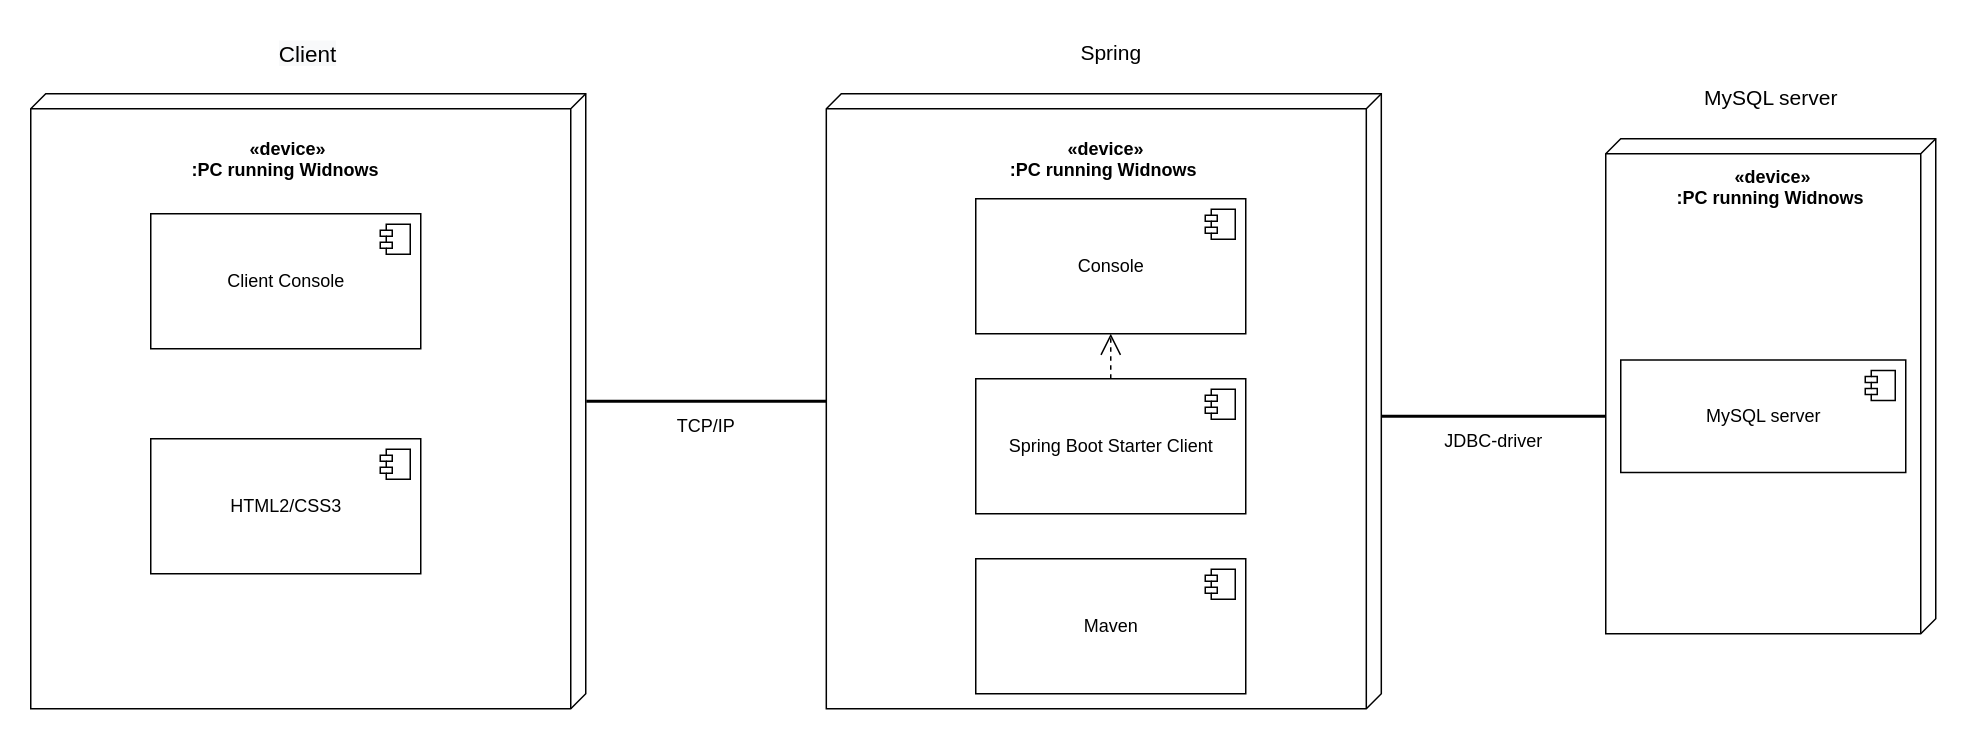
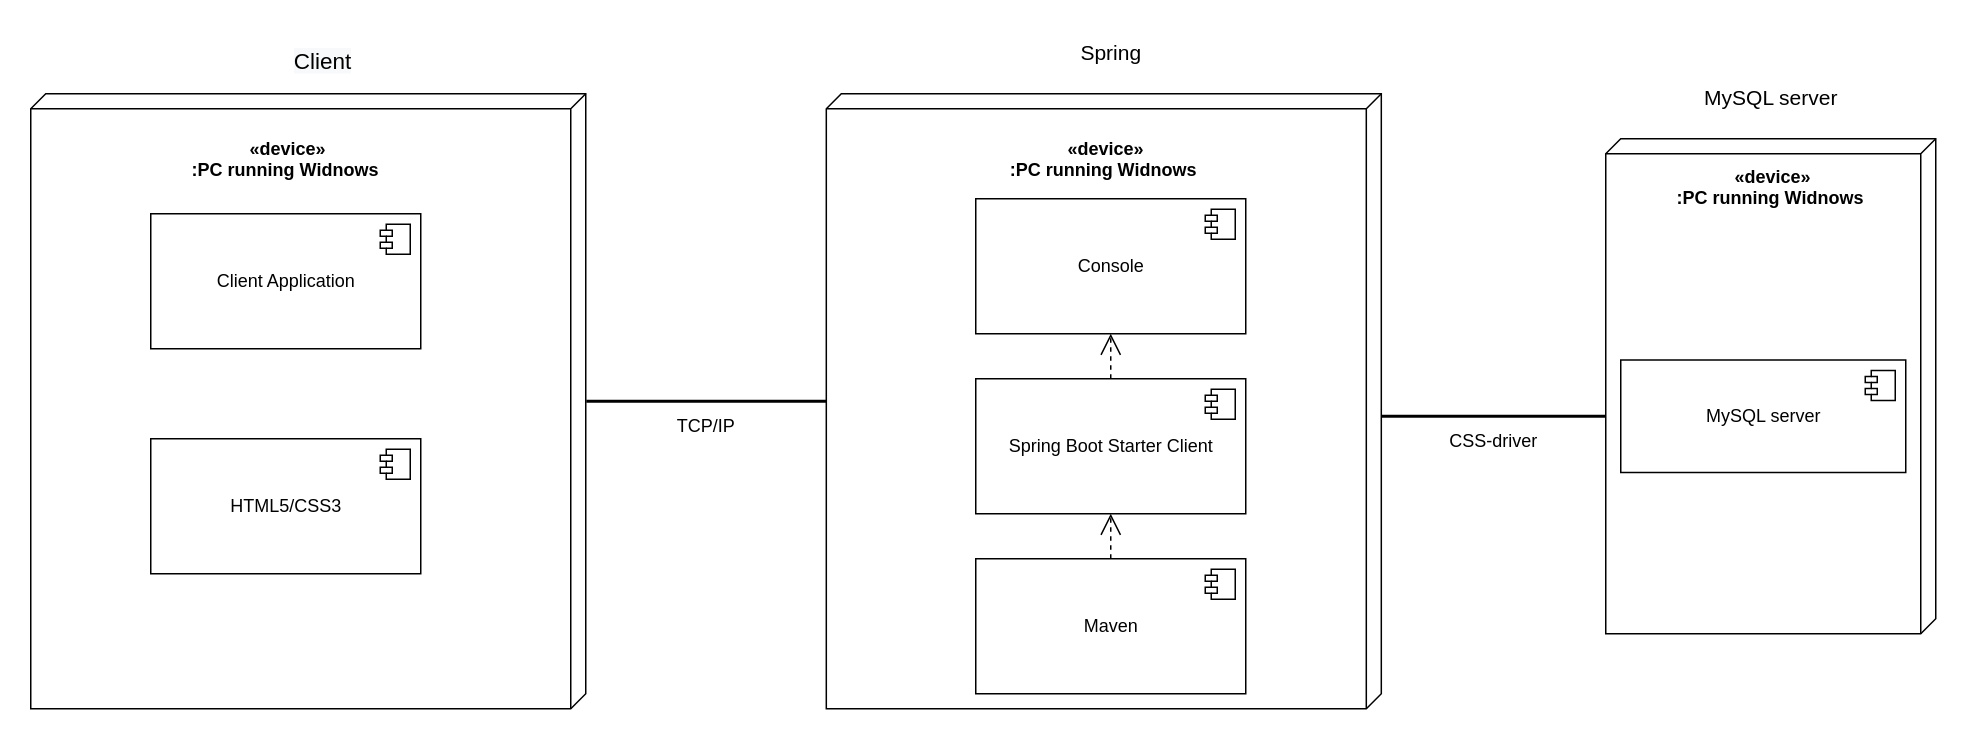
- <mxCell id="26" value="&lt;span style=&quot;color: rgb(0, 0, 0); font-family: helvetica; font-size: 15px; font-style: normal; font-weight: 400; letter-spacing: normal; text-indent: 0px; text-transform: none; word-spacing: 0px; background-color: rgb(248, 249, 250); display: inline; float: none;&quot;&gt;Client&lt;/span&gt;" style="text;whiteSpace=wrap;html=1;fontSize=15;align=center;verticalAlign=middle;" vertex="1" parent="1"><mxGeometry x="170" y="20" width="70" height="30" as="geometry" /></mxCell>
+ <mxCell id="26" value="&lt;span style=&quot;color: rgb(0, 0, 0); font-family: helvetica; font-size: 15px; font-style: normal; font-weight: 400; letter-spacing: normal; text-indent: 0px; text-transform: none; word-spacing: 0px; background-color: rgb(248, 249, 250); display: inline; float: none;&quot;&gt;Client&lt;/span&gt;" style="text;whiteSpace=wrap;html=1;fontSize=15;align=center;verticalAlign=middle;" vertex="1" parent="1"><mxGeometry x="180" y="25" width="70" height="30" as="geometry" /></mxCell>
- <mxCell id="10" value="Client Console" style="html=1;dropTarget=0;" parent="1" vertex="1"><mxGeometry x="100" y="142" width="180" height="90" as="geometry" /></mxCell>
+ <mxCell id="10" value="Client Application" style="html=1;dropTarget=0;" parent="1" vertex="1"><mxGeometry x="100" y="142" width="180" height="90" as="geometry" /></mxCell>
- <mxCell id="9" value="JDBC-driver" style="line;strokeWidth=2;html=1;" parent="1" vertex="1"><mxGeometry x="920.37" y="272" width="149.63" height="10" as="geometry" /></mxCell>
+ <mxCell id="9" value="CSS-driver" style="line;strokeWidth=2;html=1;" parent="1" vertex="1"><mxGeometry x="920.37" y="272" width="149.63" height="10" as="geometry" /></mxCell>
- <mxCell id="12" value="HTML2/CSS3" style="html=1;dropTarget=0;" parent="1" vertex="1"><mxGeometry x="100" y="292" width="180" height="90" as="geometry" /></mxCell>
+ <mxCell id="12" value="HTML5/CSS3" style="html=1;dropTarget=0;" parent="1" vertex="1"><mxGeometry x="100" y="292" width="180" height="90" as="geometry" /></mxCell>
+ <mxCell id="23" value="" style="endArrow=open;endSize=12;dashed=1;html=1;entryX=0.5;entryY=1;entryDx=0;entryDy=0;exitX=0.5;exitY=0;exitDx=0;exitDy=0;" parent="1" source="18" target="16" edge="1"><mxGeometry width="160" relative="1" as="geometry"><mxPoint x="750" y="272" as="sourcePoint" /><mxPoint x="749.5" y="242" as="targetPoint" /></mxGeometry></mxCell>
